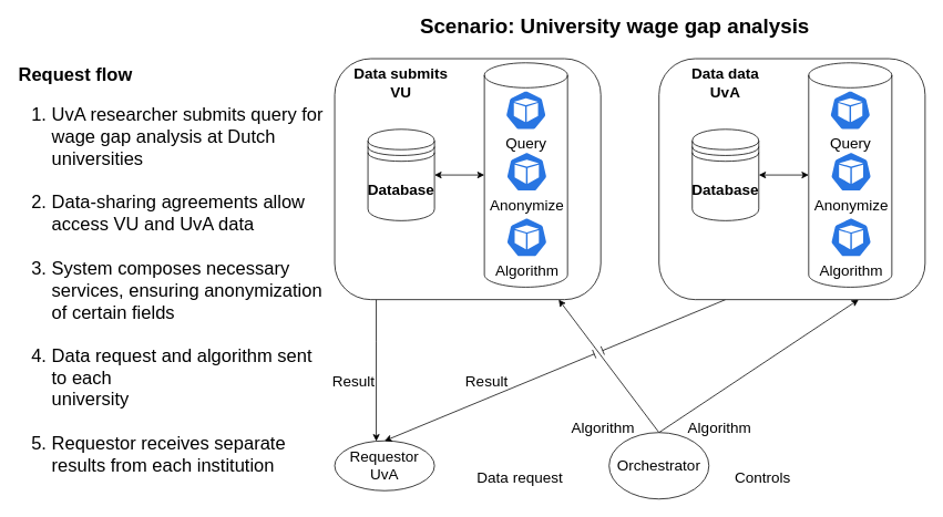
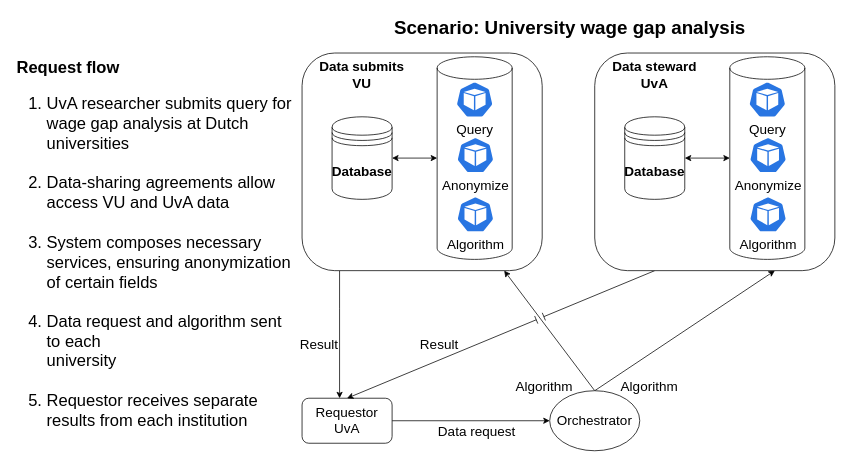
- <mxCell id="36" value="&lt;b&gt;&lt;font style=&quot;font-size: 25px;&quot;&gt;Scenario: University wage gap analysis&lt;/font&gt;&lt;/b&gt;" style="text;html=1;strokeColor=none;fillColor=none;align=center;verticalAlign=middle;whiteSpace=wrap;rounded=0;" parent="1" vertex="1"><mxGeometry x="420" y="15" width="638" height="30" as="geometry" /></mxCell>
+ <mxCell id="36" value="&lt;b&gt;&lt;font style=&quot;font-size: 25px;&quot;&gt;Scenario: University wage gap analysis&lt;/font&gt;&lt;/b&gt;" style="text;html=1;strokeColor=none;fillColor=none;align=center;verticalAlign=middle;whiteSpace=wrap;rounded=0;" parent="1" vertex="1"><mxGeometry x="440" y="20" width="638" height="30" as="geometry" /></mxCell>
- <mxCell id="27" value="&lt;b style=&quot;font-size: 18px;&quot;&gt;Data data&lt;br&gt;UvA&lt;br&gt;&lt;/b&gt;" style="text;html=1;strokeColor=none;fillColor=none;align=center;verticalAlign=middle;whiteSpace=wrap;rounded=0;fontSize=18;" parent="25" vertex="1"><mxGeometry x="20" y="10" width="120" height="40" as="geometry" /></mxCell>
+ <mxCell id="27" value="&lt;b style=&quot;font-size: 18px;&quot;&gt;Data steward&lt;br&gt;UvA&lt;br&gt;&lt;/b&gt;" style="text;html=1;strokeColor=none;fillColor=none;align=center;verticalAlign=middle;whiteSpace=wrap;rounded=0;fontSize=18;" parent="25" vertex="1"><mxGeometry x="20" y="10" width="120" height="40" as="geometry" /></mxCell>
- <mxCell id="4" value="Requestor&lt;br&gt;UvA" style="ellipse;whiteSpace=wrap;html=1;fontSize=18;" parent="1" vertex="1"><mxGeometry x="402" y="530" width="120" height="60" as="geometry" /></mxCell>
+ <mxCell id="4" value="Requestor&lt;br&gt;UvA" style="rounded=1;whiteSpace=wrap;html=1;fontSize=18;" parent="1" vertex="1"><mxGeometry x="402" y="530" width="120" height="60" as="geometry" /></mxCell>
+ <mxCell id="3" style="edgeStyle=orthogonalEdgeStyle;rounded=0;orthogonalLoop=1;jettySize=auto;html=1;entryX=0;entryY=0.5;entryDx=0;entryDy=0;fontSize=18;" parent="1" source="4" target="7" edge="1"><mxGeometry relative="1" as="geometry" /></mxCell>
- <mxCell id="8" value="&lt;font style=&quot;font-size: 18px;&quot;&gt;Data request&lt;/font&gt;" style="text;html=1;strokeColor=none;fillColor=none;align=center;verticalAlign=middle;whiteSpace=wrap;rounded=0;fontSize=18;" parent="1" vertex="1"><mxGeometry x="570" y="560" width="110" height="30" as="geometry" /></mxCell>
+ <mxCell id="8" value="&lt;font style=&quot;font-size: 18px;&quot;&gt;Data request&lt;/font&gt;" style="text;html=1;strokeColor=none;fillColor=none;align=center;verticalAlign=middle;whiteSpace=wrap;rounded=0;fontSize=18;" parent="1" vertex="1"><mxGeometry x="580" y="560" width="110" height="30" as="geometry" /></mxCell>
- <mxCell id="12" value="&lt;font style=&quot;font-size: 18px;&quot;&gt;Controls&lt;/font&gt;" style="text;html=1;strokeColor=none;fillColor=none;align=center;verticalAlign=middle;whiteSpace=wrap;rounded=0;fontSize=18;" parent="1" vertex="1"><mxGeometry x="862" y="560" width="110" height="30" as="geometry" /></mxCell>
